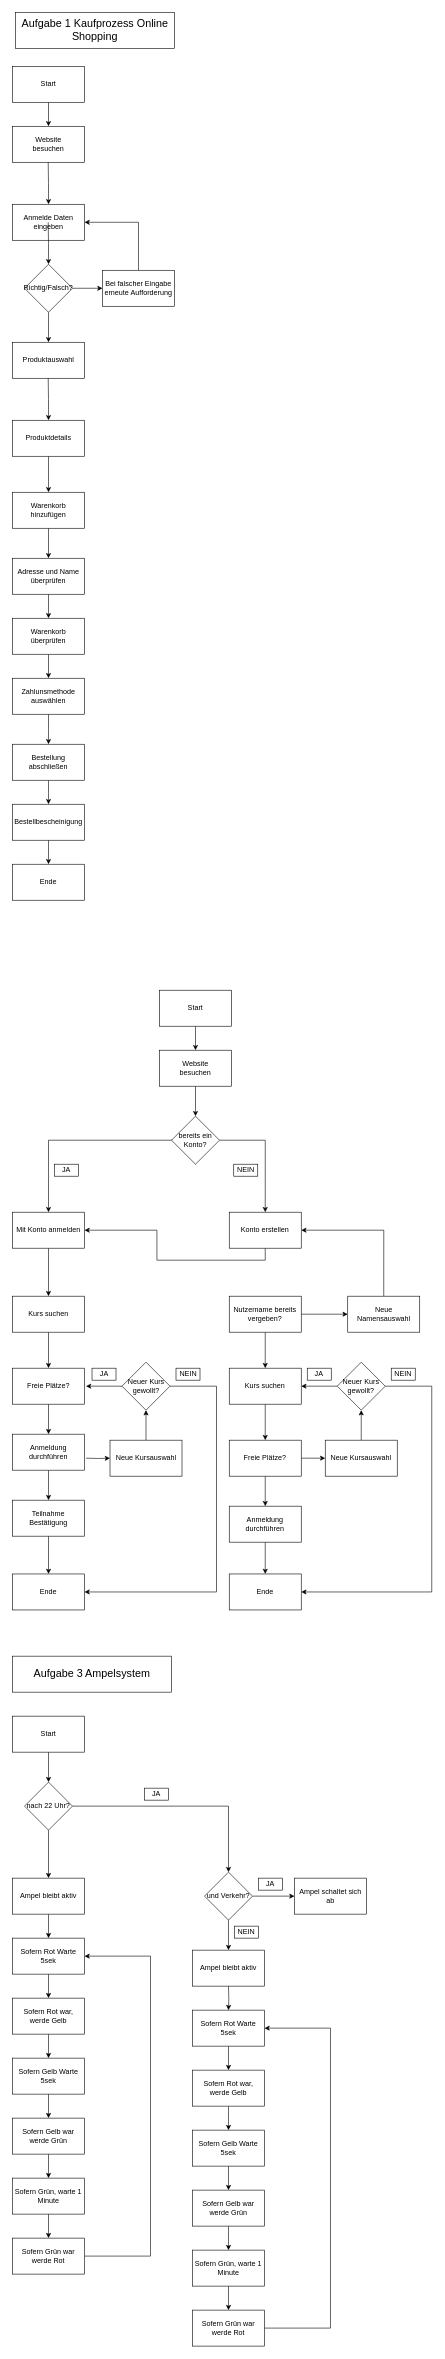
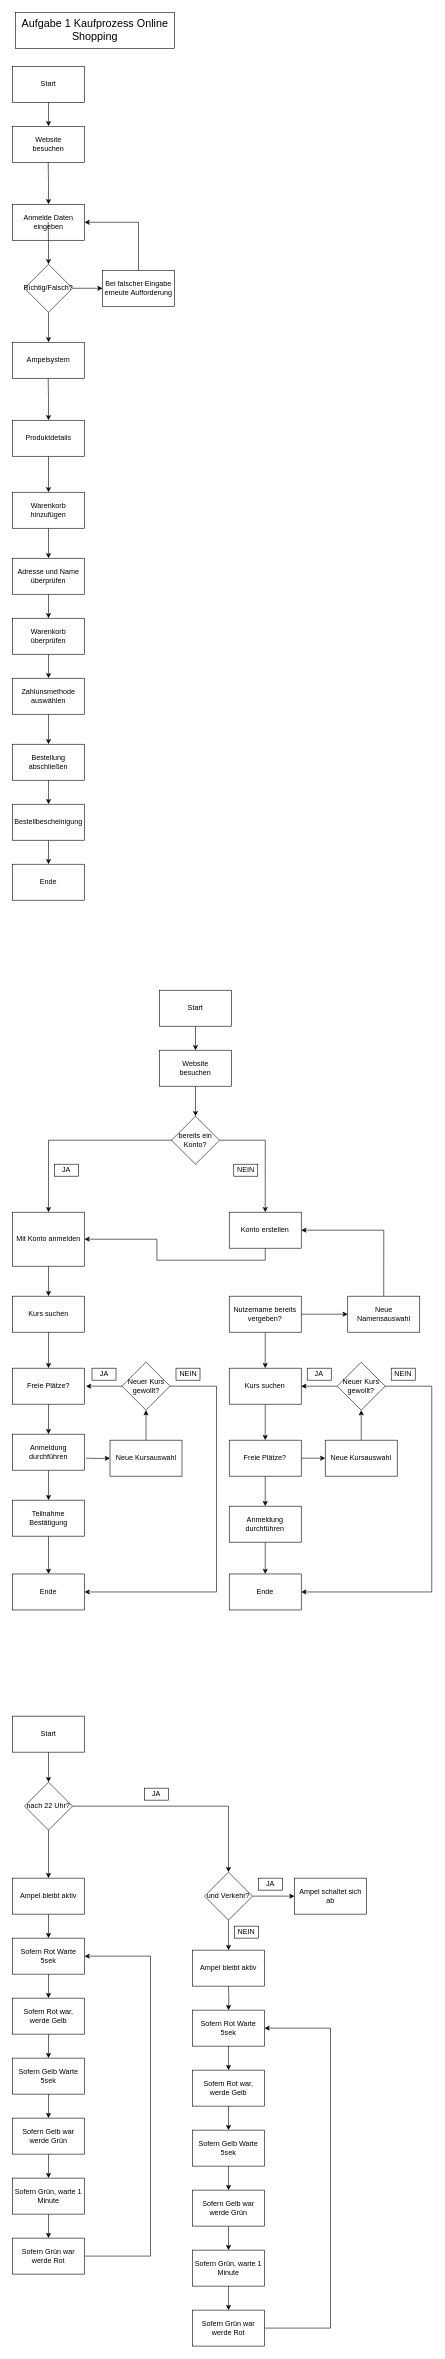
- <mxCell id="10" value="Produktauswahl" style="rounded=0;whiteSpace=wrap;html=1;labelBackgroundColor=none;" vertex="1" parent="1"><mxGeometry x="20" y="570" width="120" height="60" as="geometry" /></mxCell>
+ <mxCell id="10" value="Ampelsystem" style="rounded=0;whiteSpace=wrap;html=1;labelBackgroundColor=none;" vertex="1" parent="1"><mxGeometry x="20" y="570" width="120" height="60" as="geometry" /></mxCell>
- <mxCell id="57" value="Mit Konto anmelden" style="rounded=0;whiteSpace=wrap;html=1;labelBackgroundColor=none;" vertex="1" parent="1"><mxGeometry x="20" y="2020" width="120" height="60" as="geometry" /></mxCell>
+ <mxCell id="57" value="Mit Konto anmelden" style="rounded=0;whiteSpace=wrap;html=1;labelBackgroundColor=none;" vertex="1" parent="1"><mxGeometry x="20" y="2020" width="120" height="90" as="geometry" /></mxCell>
- <mxCell id="81" value="&lt;div&gt;&lt;font style=&quot;font-size: 18px;&quot;&gt;Aufgabe 3 Ampelsystem&lt;br&gt;&lt;/font&gt;&lt;/div&gt;" style="rounded=0;whiteSpace=wrap;html=1;labelBackgroundColor=none;" vertex="1" parent="1"><mxGeometry x="20" y="2760" width="265" height="60" as="geometry" /></mxCell>
